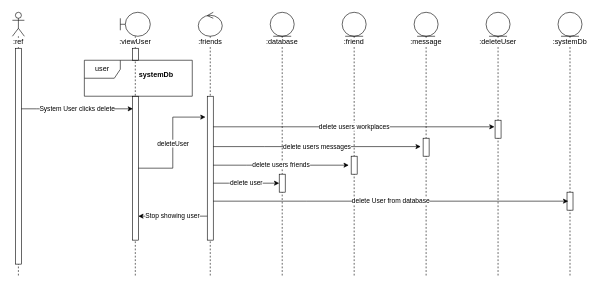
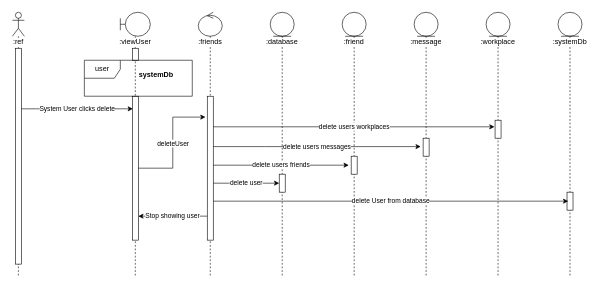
- <mxCell id="14" value=":deleteUser" style="shape=umlLifeline;participant=umlEntity;perimeter=lifelinePerimeter;whiteSpace=wrap;html=1;container=1;collapsible=0;recursiveResize=0;verticalAlign=top;spacingTop=36;labelBackgroundColor=#ffffff;outlineConnect=0;" vertex="1" parent="1"><mxGeometry x="810" y="20" width="40" height="440" as="geometry" /></mxCell>
+ <mxCell id="14" value=":workplace" style="shape=umlLifeline;participant=umlEntity;perimeter=lifelinePerimeter;whiteSpace=wrap;html=1;container=1;collapsible=0;recursiveResize=0;verticalAlign=top;spacingTop=36;labelBackgroundColor=#ffffff;outlineConnect=0;" vertex="1" parent="1"><mxGeometry x="810" y="20" width="40" height="440" as="geometry" /></mxCell>
